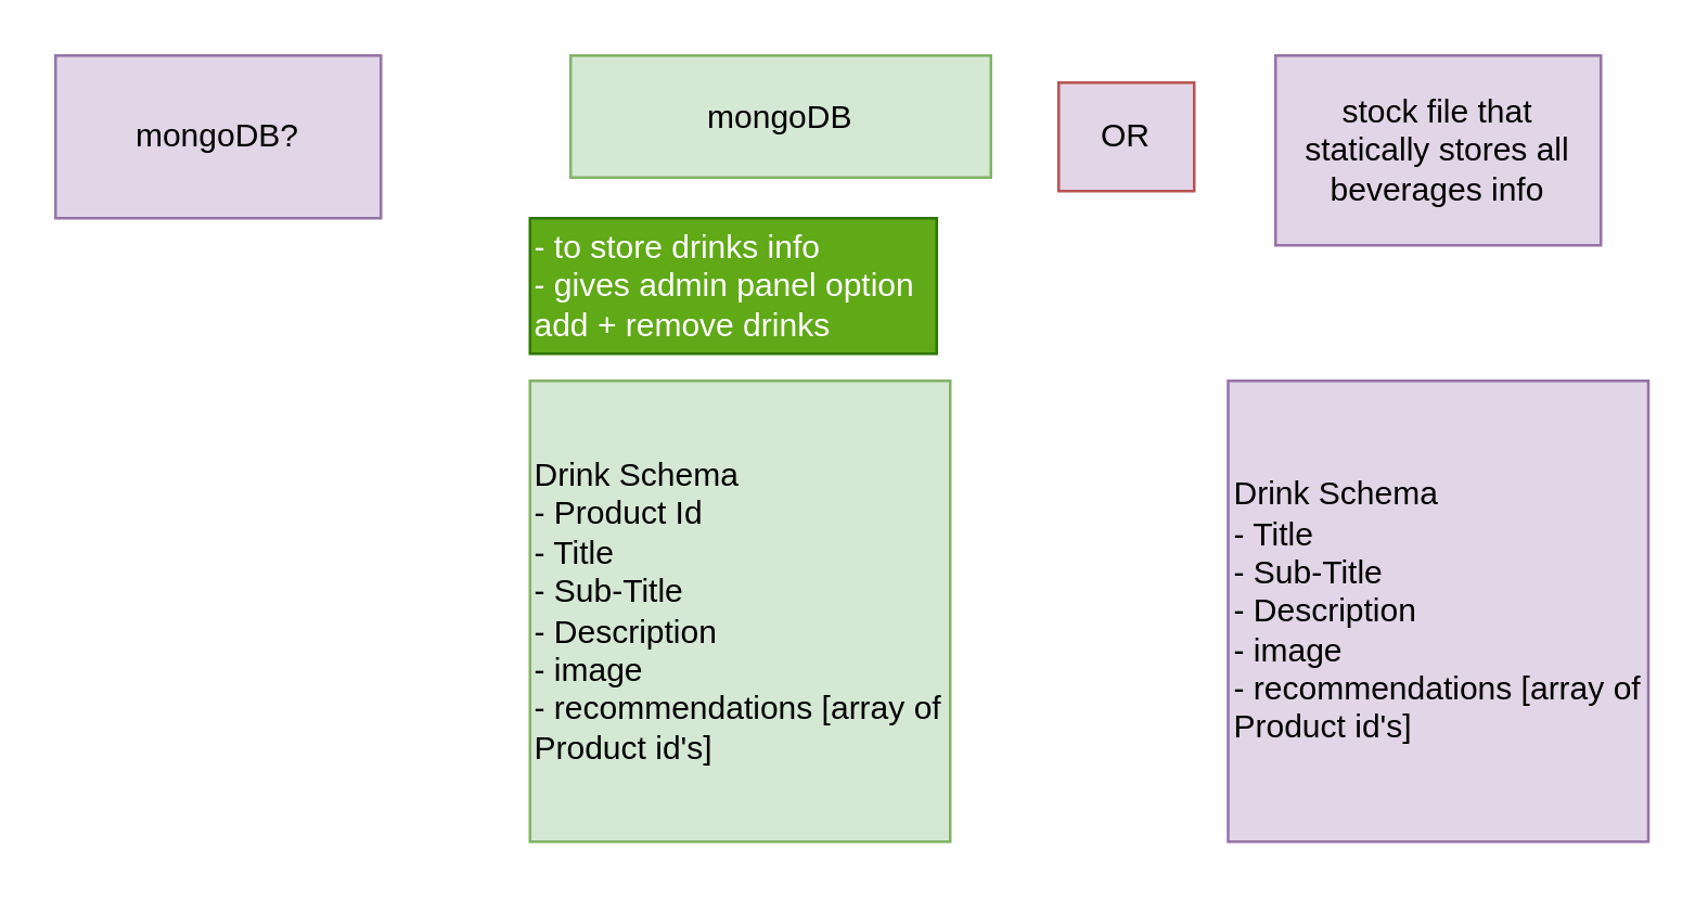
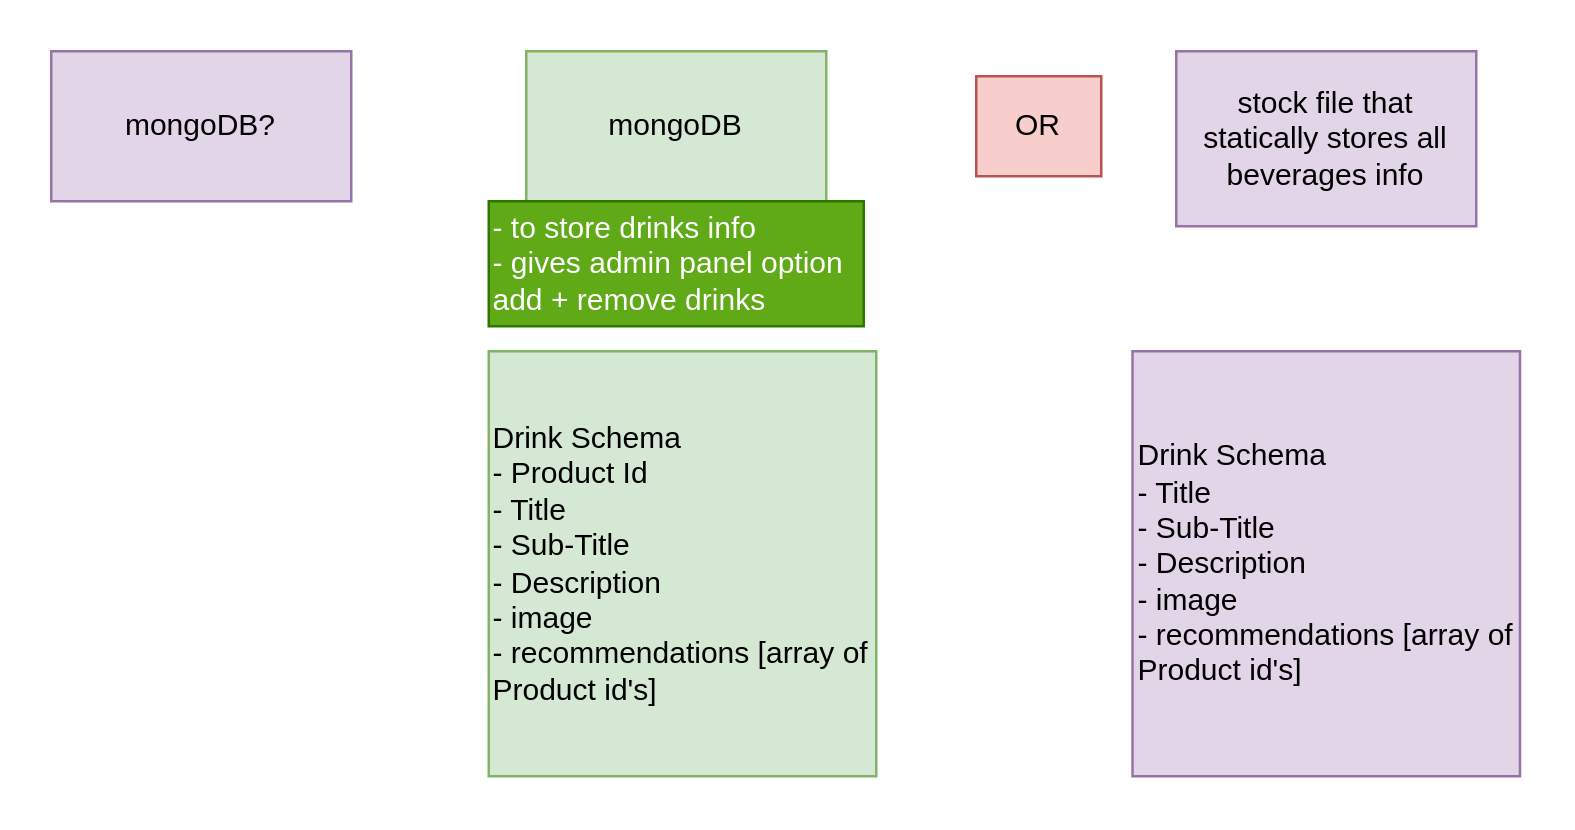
- <mxCell id="3" value="mongoDB" style="whiteSpace=wrap;html=1;fillColor=#d5e8d4;strokeColor=#82b366;" vertex="1" parent="1"><mxGeometry x="210" y="20" width="155" height="45" as="geometry" /></mxCell>
+ <mxCell id="3" value="mongoDB" style="whiteSpace=wrap;html=1;fillColor=#d5e8d4;strokeColor=#82b366;" vertex="1" parent="1"><mxGeometry x="210" y="20" width="120" height="60" as="geometry" /></mxCell>
- <mxCell id="6" value="OR" style="whiteSpace=wrap;html=1;fillColor=#e1d5e7;strokeColor=#b85450;" vertex="1" parent="1"><mxGeometry x="390" y="30" width="50" height="40" as="geometry" /></mxCell>
+ <mxCell id="6" value="OR" style="whiteSpace=wrap;html=1;fillColor=#f8cecc;strokeColor=#b85450;" vertex="1" parent="1"><mxGeometry x="390" y="30" width="50" height="40" as="geometry" /></mxCell>
